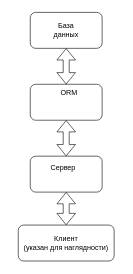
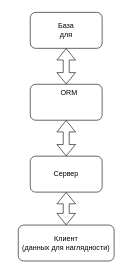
- <mxCell id="7" value="База данных" style="text;html=1;strokeColor=none;fillColor=none;align=center;verticalAlign=middle;whiteSpace=wrap;rounded=0;" parent="1" vertex="1"><mxGeometry x="90" y="40" width="40" height="20" as="geometry" /></mxCell>
+ <mxCell id="7" value="База для" style="text;html=1;strokeColor=none;fillColor=none;align=center;verticalAlign=middle;whiteSpace=wrap;rounded=0;" parent="1" vertex="1"><mxGeometry x="90" y="40" width="40" height="20" as="geometry" /></mxCell>
- <mxCell id="4" value="Сервер" style="text;html=1;strokeColor=none;fillColor=none;align=center;verticalAlign=middle;whiteSpace=wrap;rounded=0;" parent="1" vertex="1"><mxGeometry x="85" y="270" width="40" height="20" as="geometry" /></mxCell>
+ <mxCell id="4" value="Сервер" style="text;html=1;strokeColor=none;fillColor=none;align=center;verticalAlign=middle;whiteSpace=wrap;rounded=0;" parent="1" vertex="1"><mxGeometry x="90" y="280" width="40" height="20" as="geometry" /></mxCell>
- <mxCell id="9" value="Клиент&lt;br&gt;(указан для наглядности)&lt;br&gt;" style="text;html=1;strokeColor=none;fillColor=none;align=center;verticalAlign=middle;whiteSpace=wrap;rounded=0;" parent="1" vertex="1"><mxGeometry x="20" y="395" width="180" height="20" as="geometry" /></mxCell>
+ <mxCell id="9" value="Клиент&lt;br&gt;(данных для наглядности)&lt;br&gt;" style="text;html=1;strokeColor=none;fillColor=none;align=center;verticalAlign=middle;whiteSpace=wrap;rounded=0;" parent="1" vertex="1"><mxGeometry x="20" y="395" width="180" height="20" as="geometry" /></mxCell>
